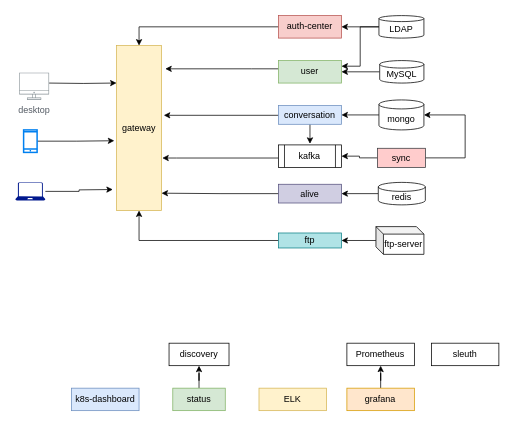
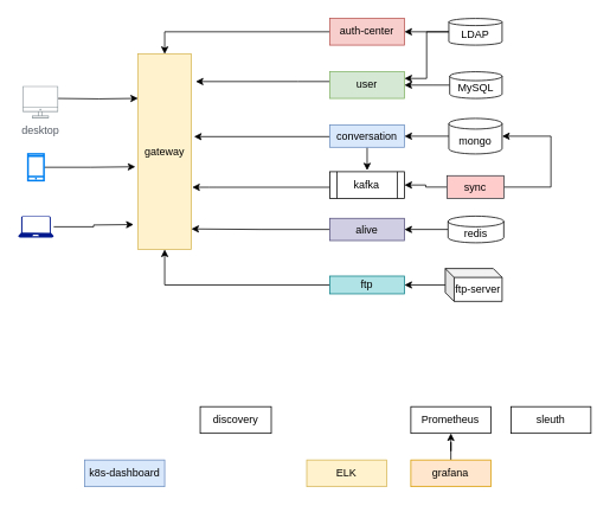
- <mxCell id="31" value="" style="edgeStyle=orthogonalEdgeStyle;rounded=0;orthogonalLoop=1;jettySize=auto;html=1;" parent="1" source="32" target="29" edge="1"><mxGeometry relative="1" as="geometry" /></mxCell>
- <mxCell id="32" value="status" style="rounded=0;whiteSpace=wrap;html=1;fillColor=#d5e8d4;strokeColor=#82b366;" parent="1" vertex="1"><mxGeometry x="230" y="517" width="70" height="30" as="geometry" /></mxCell>
